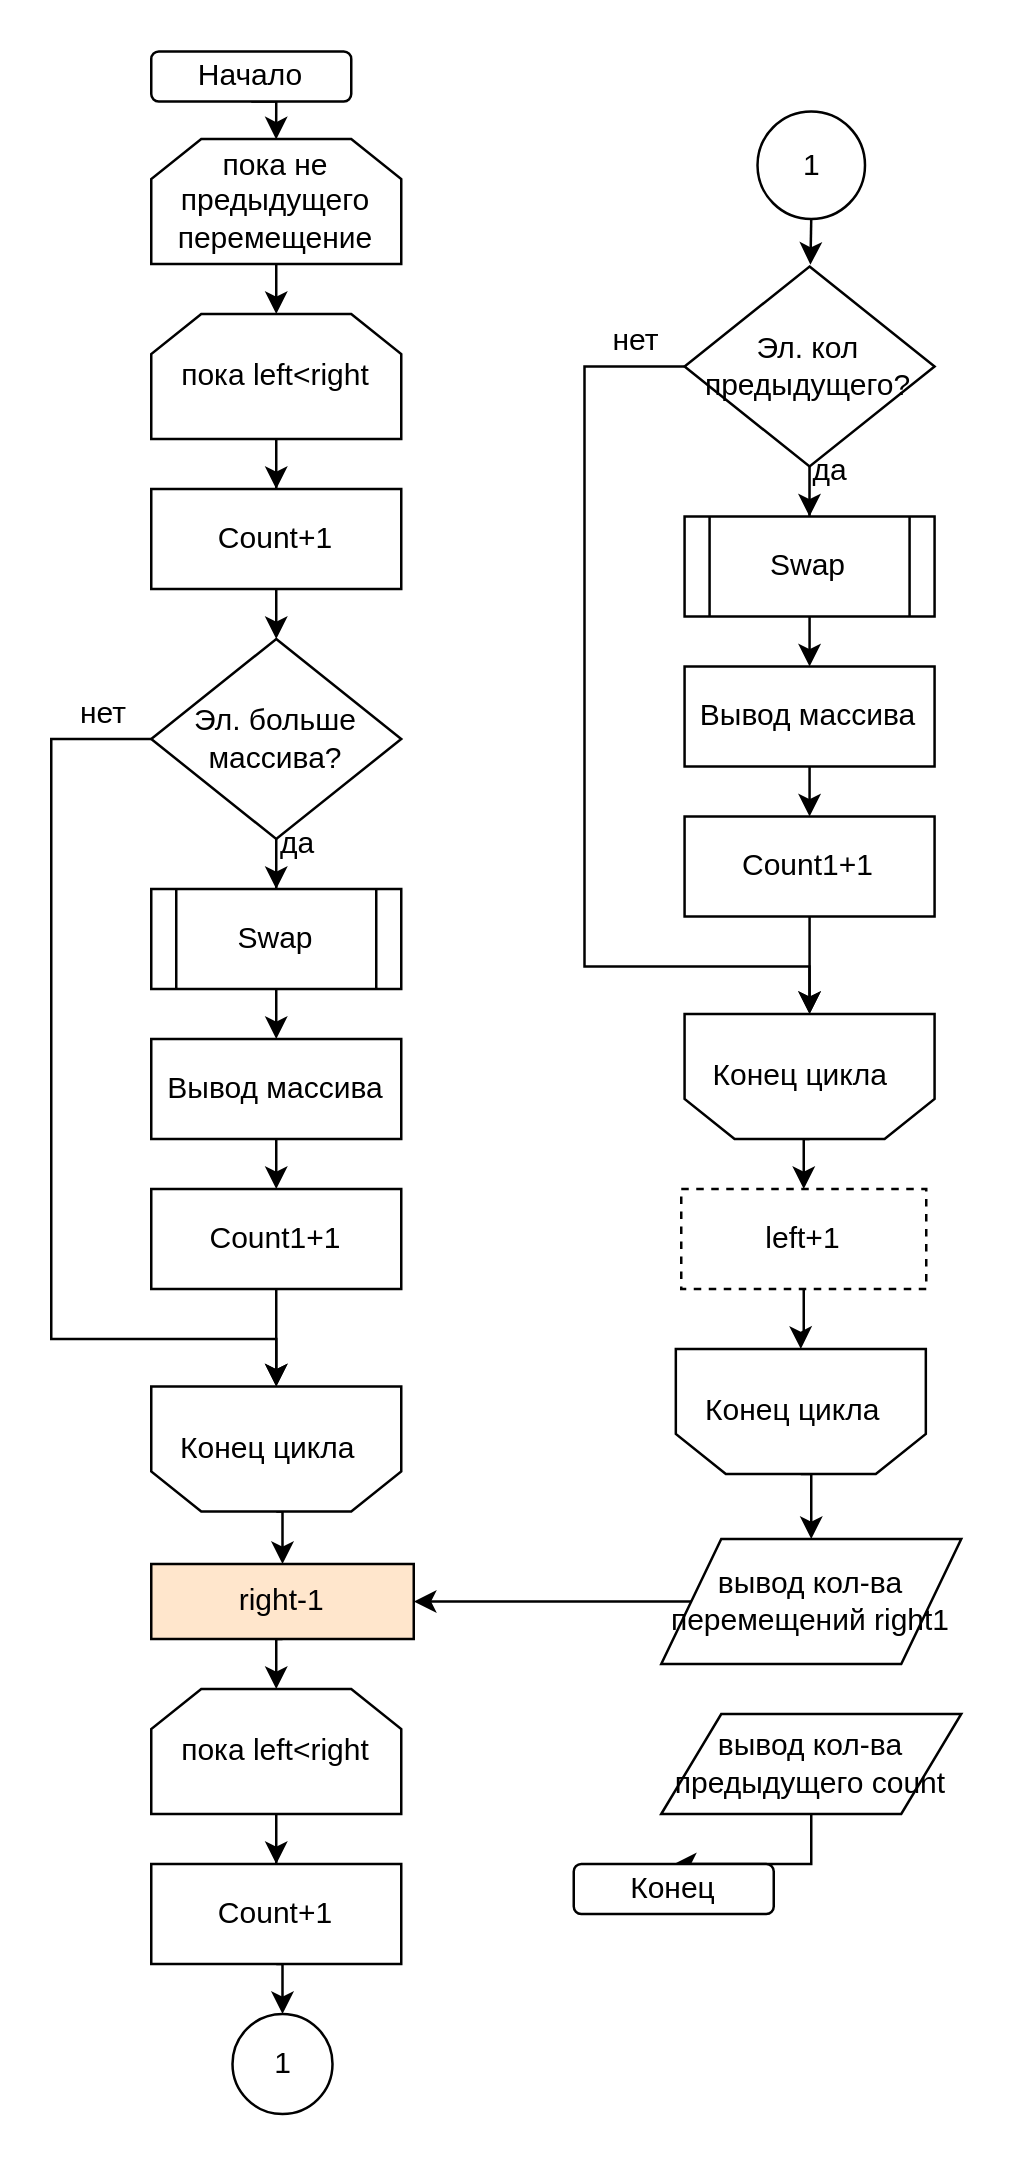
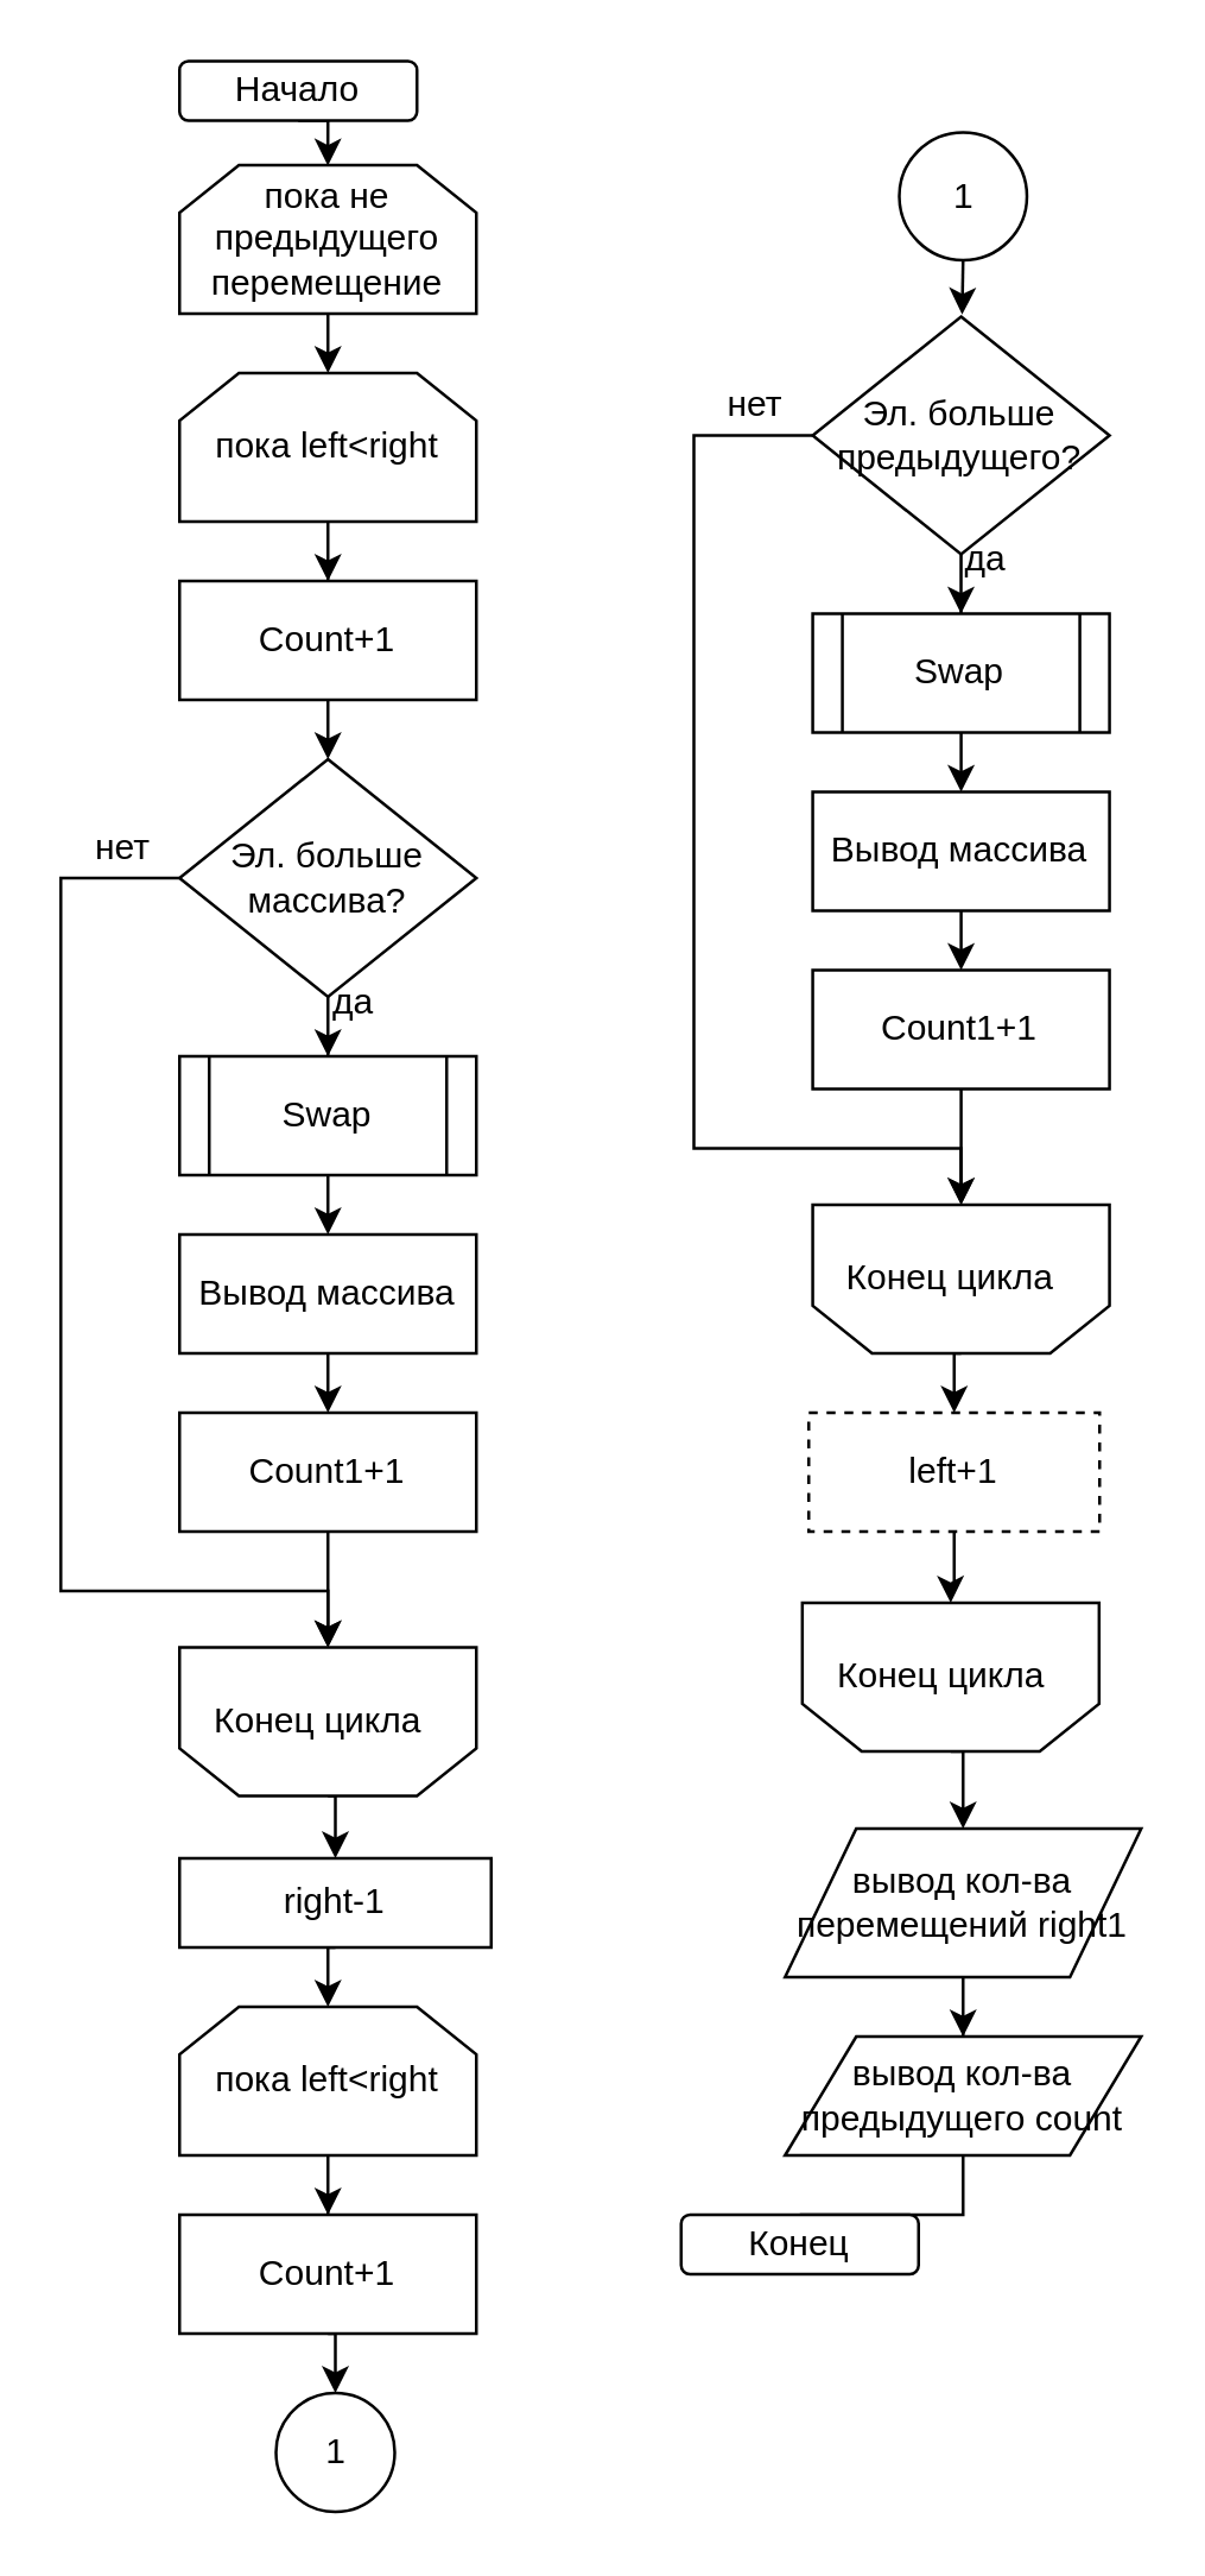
- <mxCell id="32" value="Эл. кол предыдущего?&lt;br&gt;" style="rhombus;whiteSpace=wrap;html=1;" vertex="1" parent="1"><mxGeometry x="273.333" y="106" width="100" height="80" as="geometry" /></mxCell>
+ <mxCell id="32" value="Эл. больше предыдущего?&lt;br&gt;" style="rhombus;whiteSpace=wrap;html=1;" vertex="1" parent="1"><mxGeometry x="273.333" y="106" width="100" height="80" as="geometry" /></mxCell>
- <mxCell id="25" value="right-1" style="rounded=0;whiteSpace=wrap;html=1;fillColor=#ffe6cc;" vertex="1" parent="1"><mxGeometry x="60" y="625" width="105" height="30" as="geometry" /></mxCell>
+ <mxCell id="25" value="right-1" style="rounded=0;whiteSpace=wrap;html=1;" vertex="1" parent="1"><mxGeometry x="60" y="625" width="105" height="30" as="geometry" /></mxCell>
- <mxCell id="52" style="edgeStyle=orthogonalEdgeStyle;rounded=0;orthogonalLoop=1;jettySize=auto;html=1;" edge="1" parent="1" source="53" target="25"><mxGeometry relative="1" as="geometry" /></mxCell>
+ <mxCell id="52" style="edgeStyle=orthogonalEdgeStyle;rounded=0;orthogonalLoop=1;jettySize=auto;html=1;entryX=0.5;entryY=0;entryDx=0;entryDy=0;" edge="1" parent="1" source="53" target="55"><mxGeometry relative="1" as="geometry" /></mxCell>
- <mxCell id="54" style="edgeStyle=orthogonalEdgeStyle;rounded=0;orthogonalLoop=1;jettySize=auto;html=1;exitX=0.5;exitY=1;exitDx=0;exitDy=0;entryX=0.5;entryY=0;entryDx=0;entryDy=0;" edge="1" parent="1" source="55" target="56"><mxGeometry relative="1" as="geometry" /></mxCell>
+ <mxCell id="54" style="edgeStyle=orthogonalEdgeStyle;rounded=0;orthogonalLoop=1;jettySize=auto;html=1;exitX=0.5;exitY=1;exitDx=0;exitDy=0;entryX=0.5;entryY=0;entryDx=0;entryDy=0;endArrow=none;" edge="1" parent="1" source="55" target="56"><mxGeometry relative="1" as="geometry" /></mxCell>
